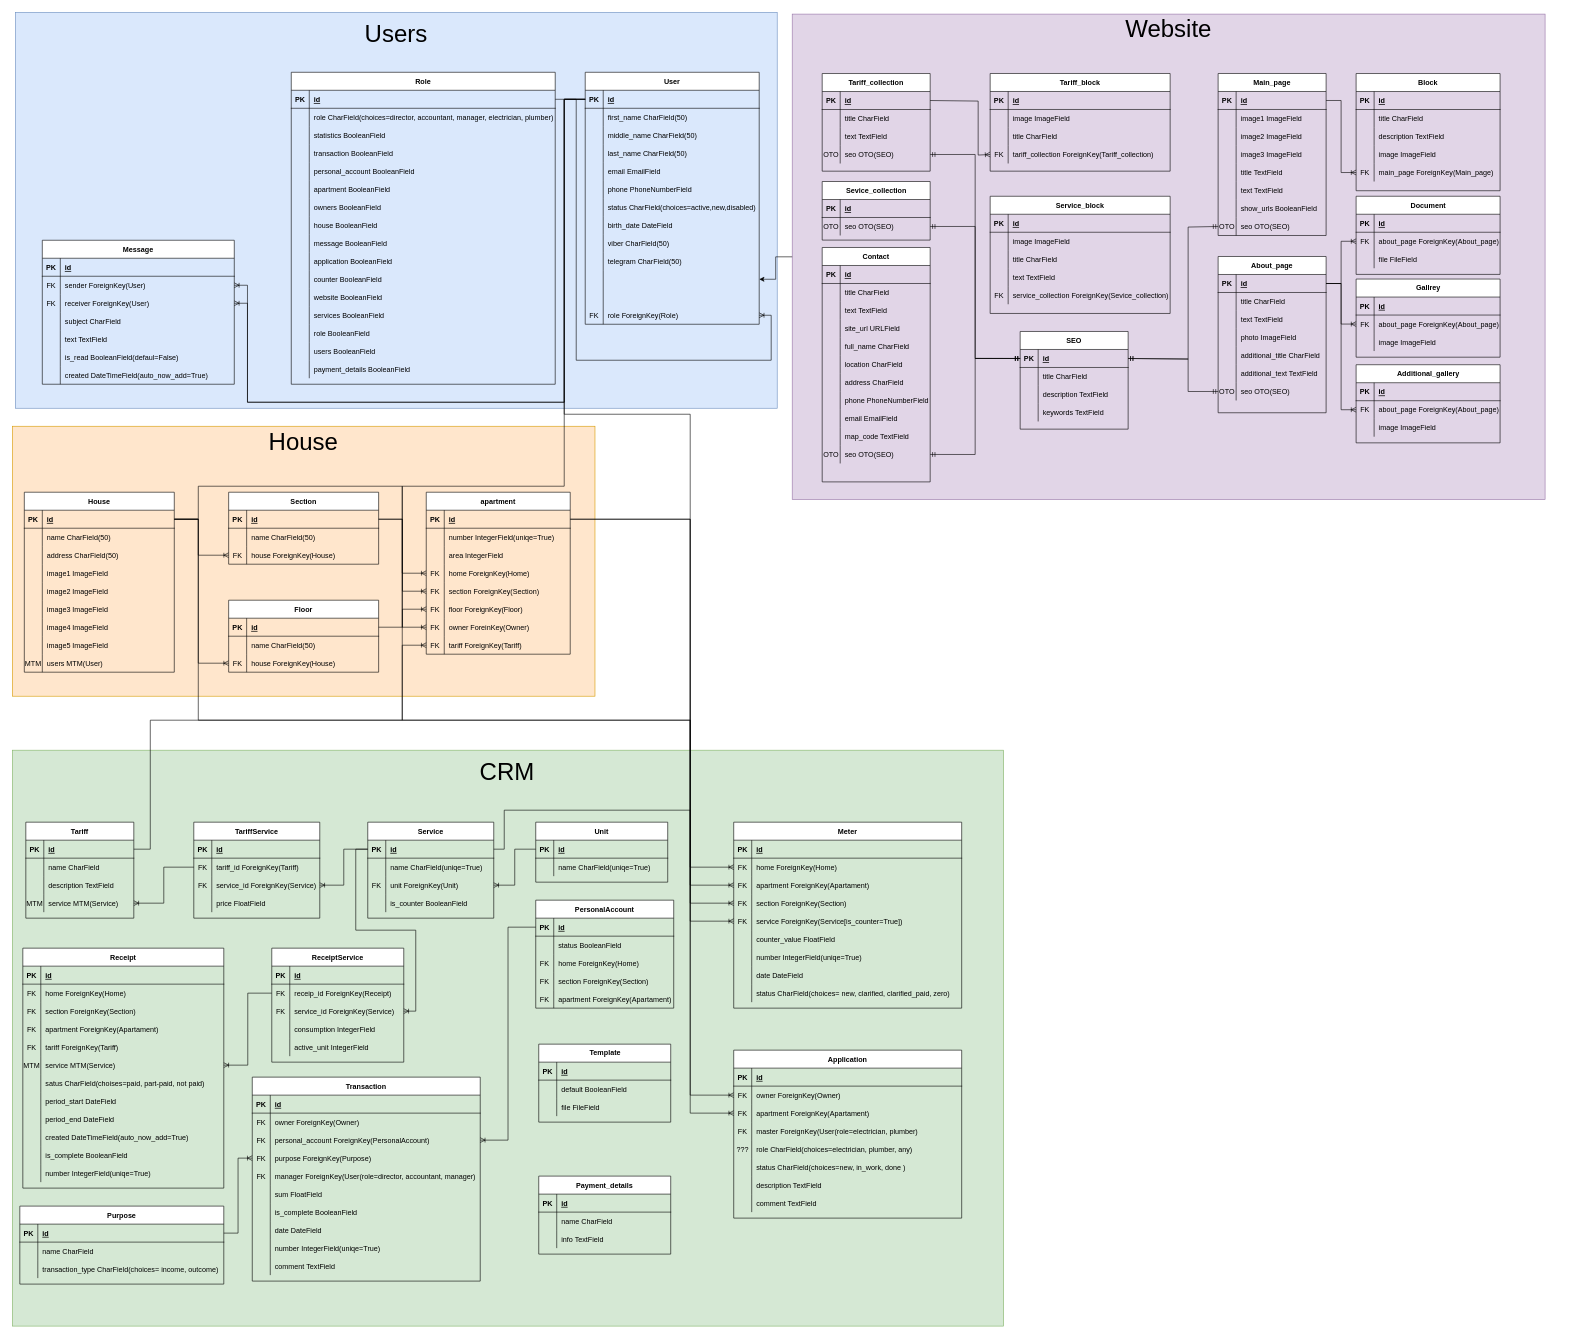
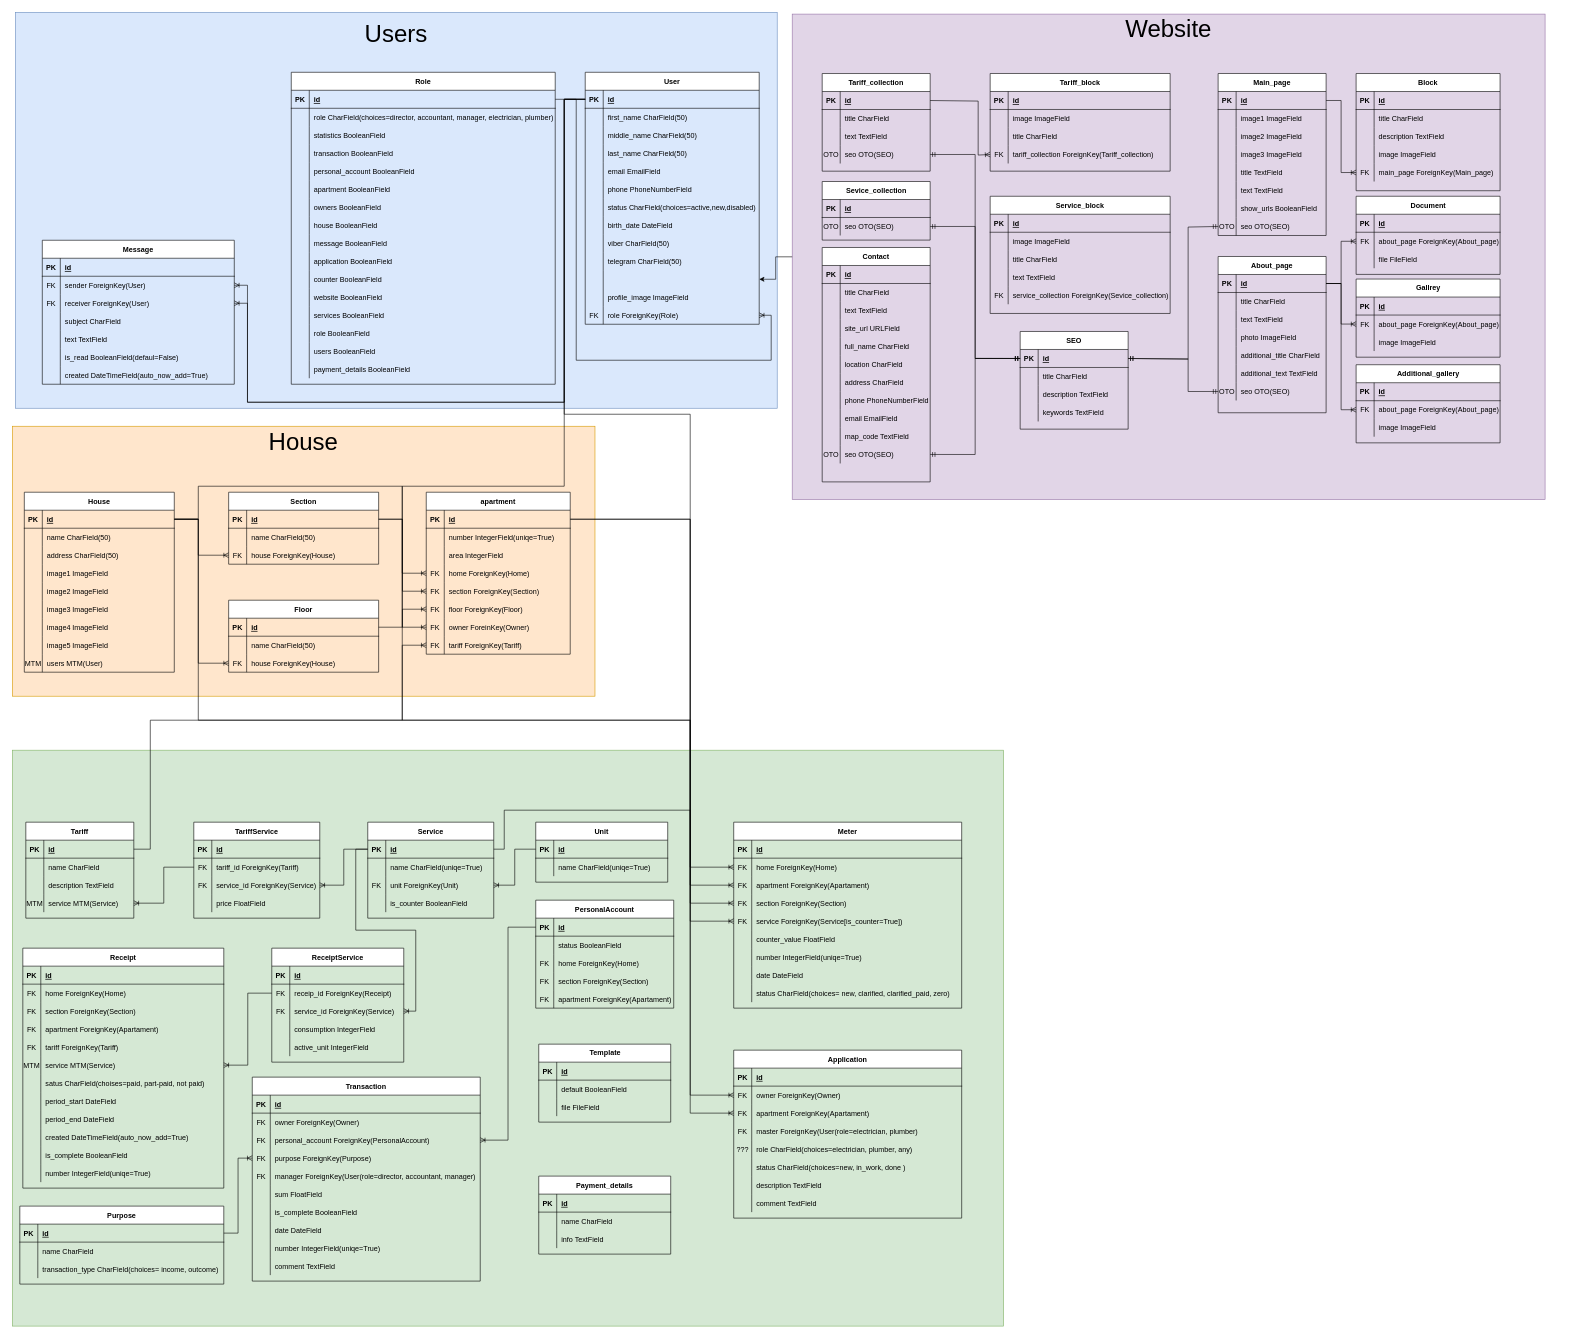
+ <mxCell id="61" value="profile_image ImageField" style="shape=partialRectangle;overflow=hidden;connectable=0;fillColor=none;top=0;left=0;bottom=0;right=0;align=left;spacingLeft=6;" parent="59" vertex="1"><mxGeometry x="30" width="260" height="30" as="geometry"><mxRectangle width="260" height="30" as="alternateBounds" /></mxGeometry></mxCell>
- <mxCell id="617" value="CRM" style="text;html=1;strokeColor=none;fillColor=none;align=center;verticalAlign=middle;whiteSpace=wrap;rounded=0;fontSize=40;" parent="1" vertex="1"><mxGeometry x="20" y="1250" width="1650" height="70" as="geometry" /></mxCell>
